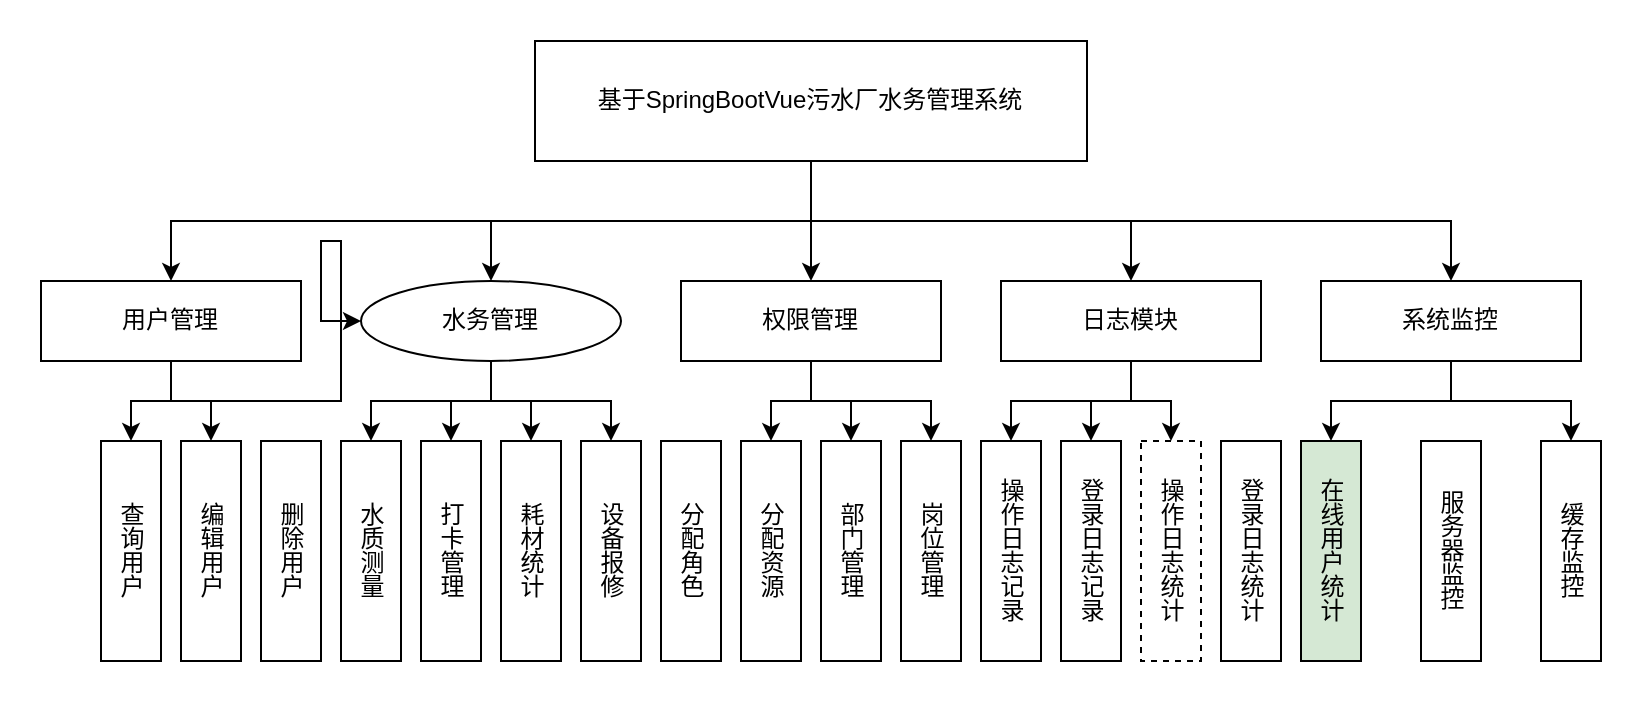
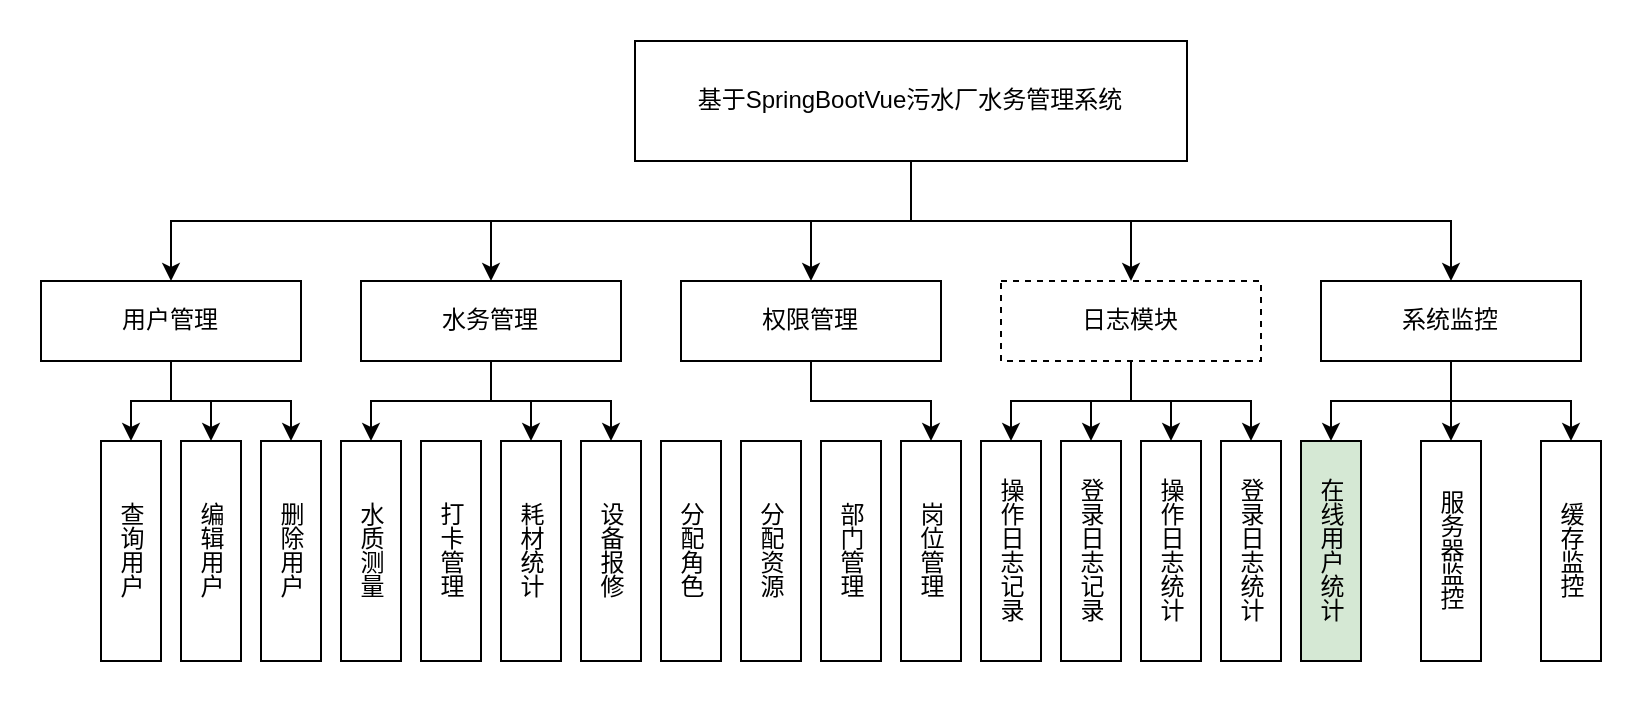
- <mxCell id="7" value="基于SpringBootVue污水厂水务管理系统" style="rounded=0;whiteSpace=wrap;html=1;" vertex="1" parent="1"><mxGeometry x="267" y="20" width="276" height="60" as="geometry" /></mxCell>
+ <mxCell id="7" value="基于SpringBootVue污水厂水务管理系统" style="rounded=0;whiteSpace=wrap;html=1;" vertex="1" parent="1"><mxGeometry x="317" y="20" width="276" height="60" as="geometry" /></mxCell>
- <mxCell id="10" style="edgeStyle=orthogonalEdgeStyle;rounded=0;orthogonalLoop=1;jettySize=auto;html=1;exitX=0.5;exitY=1;exitDx=0;exitDy=0;" edge="1" parent="1" source="11" target="16"><mxGeometry relative="1" as="geometry" /></mxCell>
+ <mxCell id="10" style="edgeStyle=orthogonalEdgeStyle;rounded=0;orthogonalLoop=1;jettySize=auto;html=1;exitX=0.5;exitY=1;exitDx=0;exitDy=0;entryX=0.5;entryY=0;entryDx=0;entryDy=0;" edge="1" parent="1" source="11" target="32"><mxGeometry relative="1" as="geometry" /></mxCell>
- <mxCell id="16" value="水务管理" style="ellipse;whiteSpace=wrap;html=1;" vertex="1" parent="1"><mxGeometry x="180" y="140" width="130" height="40" as="geometry" /></mxCell>
+ <mxCell id="16" value="水务管理" style="rounded=0;whiteSpace=wrap;html=1;" vertex="1" parent="1"><mxGeometry x="180" y="140" width="130" height="40" as="geometry" /></mxCell>
- <mxCell id="25" value="日志模块" style="rounded=0;whiteSpace=wrap;html=1;" vertex="1" parent="1"><mxGeometry x="500" y="140" width="130" height="40" as="geometry" /></mxCell>
+ <mxCell id="25" value="日志模块" style="rounded=0;whiteSpace=wrap;html=1;dashed=1;" vertex="1" parent="1"><mxGeometry x="500" y="140" width="130" height="40" as="geometry" /></mxCell>
- <mxCell id="17" style="edgeStyle=orthogonalEdgeStyle;rounded=0;orthogonalLoop=1;jettySize=auto;html=1;exitX=0.5;exitY=1;exitDx=0;exitDy=0;entryX=0.5;entryY=0;entryDx=0;entryDy=0;" edge="1" parent="1" source="20" target="38"><mxGeometry relative="1" as="geometry" /></mxCell>
+ <mxCell id="24" style="edgeStyle=orthogonalEdgeStyle;rounded=0;orthogonalLoop=1;jettySize=auto;html=1;exitX=0.5;exitY=1;exitDx=0;exitDy=0;entryX=0.5;entryY=0;entryDx=0;entryDy=0;" edge="1" parent="1" source="25" target="44"><mxGeometry relative="1" as="geometry" /></mxCell>
- <mxCell id="13" style="edgeStyle=orthogonalEdgeStyle;rounded=0;orthogonalLoop=1;jettySize=auto;html=1;exitX=0.5;exitY=1;exitDx=0;exitDy=0;entryX=0.5;entryY=0;entryDx=0;entryDy=0;" edge="1" parent="1" source="16" target="34"><mxGeometry relative="1" as="geometry" /></mxCell>
- <mxCell id="18" style="edgeStyle=orthogonalEdgeStyle;rounded=0;orthogonalLoop=1;jettySize=auto;html=1;exitX=0.5;exitY=1;exitDx=0;exitDy=0;entryX=0.5;entryY=0;entryDx=0;entryDy=0;" edge="1" parent="1" source="20" target="39"><mxGeometry relative="1" as="geometry" /></mxCell>
+ <mxCell id="27" style="edgeStyle=orthogonalEdgeStyle;rounded=0;orthogonalLoop=1;jettySize=auto;html=1;exitX=0.5;exitY=1;exitDx=0;exitDy=0;entryX=0.5;entryY=0;entryDx=0;entryDy=0;" edge="1" parent="1" source="29" target="46"><mxGeometry relative="1" as="geometry" /></mxCell>
- <mxCell id="43" value="操作日志统计" style="rounded=0;whiteSpace=wrap;html=1;verticalAlign=middle;textDirection=vertical-lr;labelPosition=center;verticalLabelPosition=middle;align=center;spacingRight=3;dashed=1;" vertex="1" parent="1"><mxGeometry x="570" y="220" width="30" height="110" as="geometry" /></mxCell>
+ <mxCell id="43" value="操作日志统计" style="rounded=0;whiteSpace=wrap;html=1;verticalAlign=middle;textDirection=vertical-lr;labelPosition=center;verticalLabelPosition=middle;align=center;spacingRight=3;" vertex="1" parent="1"><mxGeometry x="570" y="220" width="30" height="110" as="geometry" /></mxCell>
